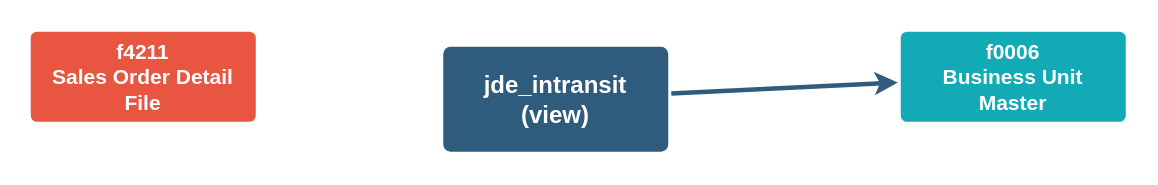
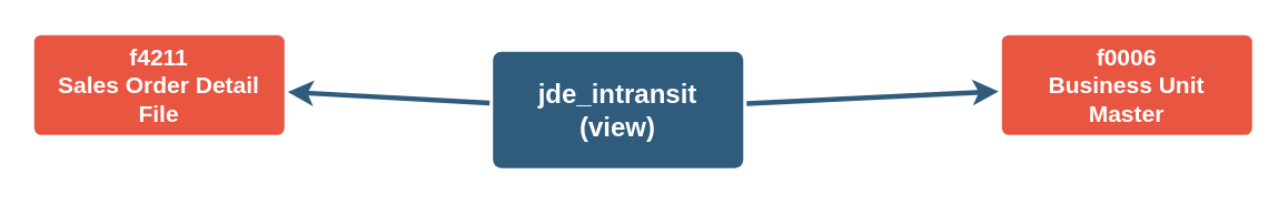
- <mxCell id="6" value="&lt;p data-pm-slice=&quot;1 1 [&amp;quot;table&amp;quot;,{&amp;quot;isNumberColumnEnabled&amp;quot;:false,&amp;quot;layout&amp;quot;:&amp;quot;default&amp;quot;,&amp;quot;__autoSize&amp;quot;:false,&amp;quot;localId&amp;quot;:&amp;quot;7d61094d-cac1-4d27-a6be-daf33ddf9827&amp;quot;,&amp;quot;width&amp;quot;:760},&amp;quot;tableRow&amp;quot;,null,&amp;quot;tableCell&amp;quot;,{&amp;quot;colspan&amp;quot;:1,&amp;quot;rowspan&amp;quot;:1,&amp;quot;colwidth&amp;quot;:[760],&amp;quot;background&amp;quot;:null},&amp;quot;bulletList&amp;quot;,null,&amp;quot;listItem&amp;quot;,null]&quot;&gt;f0006&lt;br&gt;&lt;span style=&quot;background-color: initial;&quot;&gt;Business Unit Master&lt;/span&gt;&lt;/p&gt;" style="rounded=1;whiteSpace=wrap;html=1;shadow=0;labelBackgroundColor=none;strokeColor=none;strokeWidth=3;fillColor=#12aab5;fontFamily=Helvetica;fontSize=14;fontColor=#FFFFFF;align=center;spacing=5;fontStyle=1;arcSize=7;perimeterSpacing=2;" parent="1" vertex="1"><mxGeometry x="600" y="20.5" width="150" height="60" as="geometry" /></mxCell>
+ <mxCell id="6" value="&lt;p data-pm-slice=&quot;1 1 [&amp;quot;table&amp;quot;,{&amp;quot;isNumberColumnEnabled&amp;quot;:false,&amp;quot;layout&amp;quot;:&amp;quot;default&amp;quot;,&amp;quot;__autoSize&amp;quot;:false,&amp;quot;localId&amp;quot;:&amp;quot;7d61094d-cac1-4d27-a6be-daf33ddf9827&amp;quot;,&amp;quot;width&amp;quot;:760},&amp;quot;tableRow&amp;quot;,null,&amp;quot;tableCell&amp;quot;,{&amp;quot;colspan&amp;quot;:1,&amp;quot;rowspan&amp;quot;:1,&amp;quot;colwidth&amp;quot;:[760],&amp;quot;background&amp;quot;:null},&amp;quot;bulletList&amp;quot;,null,&amp;quot;listItem&amp;quot;,null]&quot;&gt;f0006&lt;br&gt;&lt;span style=&quot;background-color: initial;&quot;&gt;Business Unit Master&lt;/span&gt;&lt;/p&gt;" style="rounded=1;whiteSpace=wrap;html=1;shadow=0;labelBackgroundColor=none;strokeColor=none;strokeWidth=3;fillColor=#e85642;fontFamily=Helvetica;fontSize=14;fontColor=#FFFFFF;align=center;spacing=5;fontStyle=1;arcSize=7;perimeterSpacing=2;" parent="1" vertex="1"><mxGeometry x="600" y="20.5" width="150" height="60" as="geometry" /></mxCell>
+ <mxCell id="3" value="" style="edgeStyle=none;rounded=0;jumpStyle=none;html=1;shadow=0;labelBackgroundColor=none;startArrow=none;startFill=0;endArrow=classic;endFill=1;jettySize=auto;orthogonalLoop=1;strokeColor=#2F5B7C;strokeWidth=3;fontFamily=Helvetica;fontSize=16;fontColor=#23445D;spacing=5;" parent="1" source="4" target="5" edge="1"><mxGeometry relative="1" as="geometry" /></mxCell>
